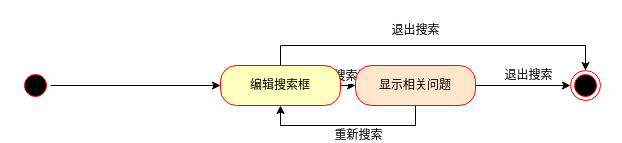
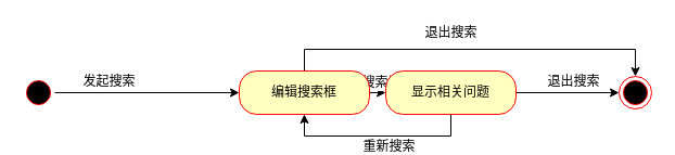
+ <mxCell id="13" value="发起搜索" style="text;html=1;align=center;verticalAlign=middle;resizable=0;points=[];autosize=1;" vertex="1" parent="1"><mxGeometry x="70" y="65" width="60" height="20" as="geometry" /></mxCell>
- <mxCell id="11" value="显示相关问题" style="rounded=1;whiteSpace=wrap;html=1;arcSize=40;fontColor=#000000;fillColor=#ffe6cc;strokeColor=#ff0000;" vertex="1" parent="1"><mxGeometry x="355" y="65" width="120" height="40" as="geometry" /></mxCell>
+ <mxCell id="11" value="显示相关问题" style="rounded=1;whiteSpace=wrap;html=1;arcSize=40;fontColor=#000000;fillColor=#ffffc0;strokeColor=#ff0000;" vertex="1" parent="1"><mxGeometry x="355" y="65" width="120" height="40" as="geometry" /></mxCell>
